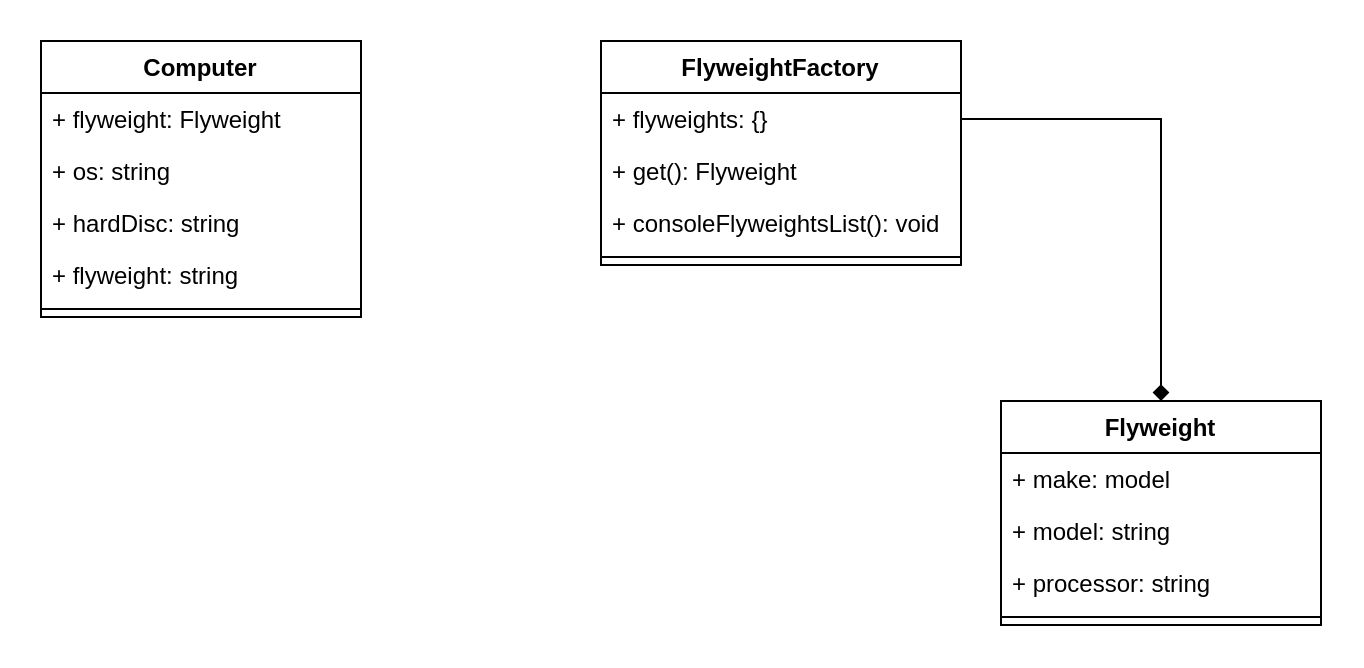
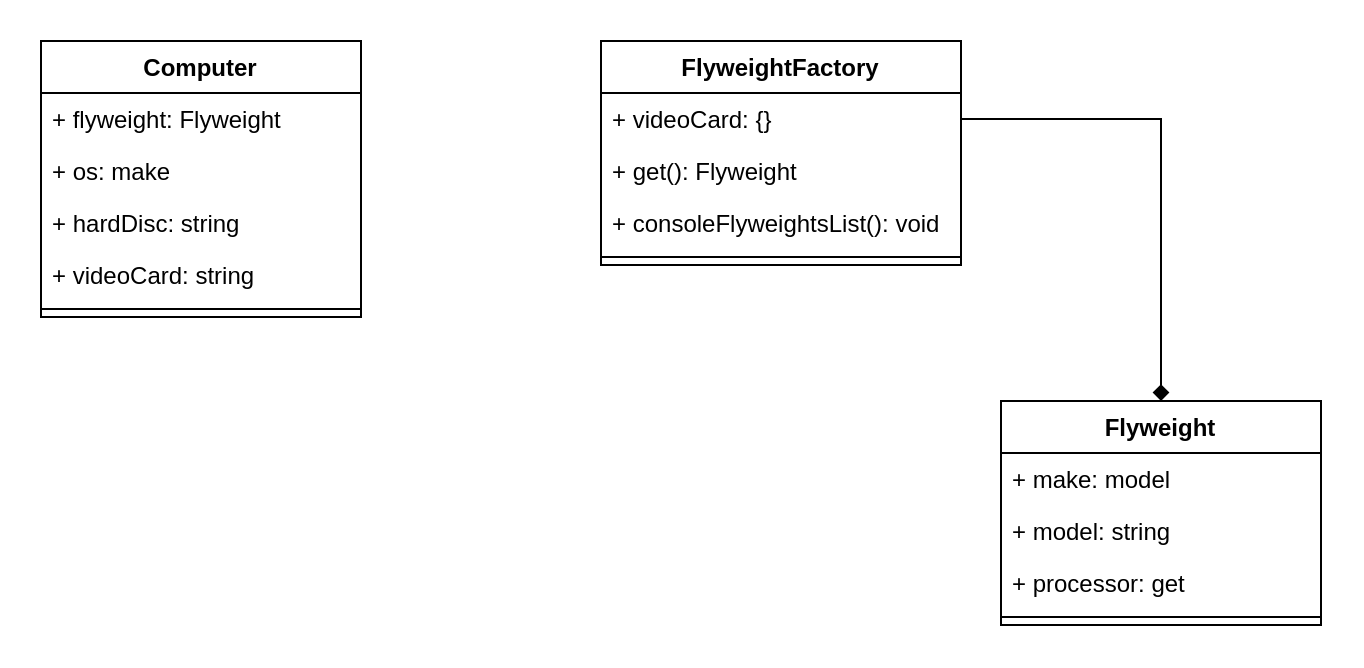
- <mxCell id="8" value="+ flyweights: {}" style="text;strokeColor=none;fillColor=none;align=left;verticalAlign=top;spacingLeft=4;spacingRight=4;overflow=hidden;rotatable=0;points=[[0,0.5],[1,0.5]];portConstraint=eastwest;" vertex="1" parent="7"><mxGeometry y="26" width="180" height="26" as="geometry" /></mxCell>
+ <mxCell id="8" value="+ videoCard: {}" style="text;strokeColor=none;fillColor=none;align=left;verticalAlign=top;spacingLeft=4;spacingRight=4;overflow=hidden;rotatable=0;points=[[0,0.5],[1,0.5]];portConstraint=eastwest;" vertex="1" parent="7"><mxGeometry y="26" width="180" height="26" as="geometry" /></mxCell>
- <mxCell id="14" value="+ os: string" style="text;strokeColor=none;fillColor=none;align=left;verticalAlign=top;spacingLeft=4;spacingRight=4;overflow=hidden;rotatable=0;points=[[0,0.5],[1,0.5]];portConstraint=eastwest;" vertex="1" parent="12"><mxGeometry y="52" width="160" height="26" as="geometry" /></mxCell>
+ <mxCell id="14" value="+ os: make" style="text;strokeColor=none;fillColor=none;align=left;verticalAlign=top;spacingLeft=4;spacingRight=4;overflow=hidden;rotatable=0;points=[[0,0.5],[1,0.5]];portConstraint=eastwest;" vertex="1" parent="12"><mxGeometry y="52" width="160" height="26" as="geometry" /></mxCell>
- <mxCell id="16" value="+ flyweight: string" style="text;strokeColor=none;fillColor=none;align=left;verticalAlign=top;spacingLeft=4;spacingRight=4;overflow=hidden;rotatable=0;points=[[0,0.5],[1,0.5]];portConstraint=eastwest;" vertex="1" parent="12"><mxGeometry y="104" width="160" height="26" as="geometry" /></mxCell>
+ <mxCell id="16" value="+ videoCard: string" style="text;strokeColor=none;fillColor=none;align=left;verticalAlign=top;spacingLeft=4;spacingRight=4;overflow=hidden;rotatable=0;points=[[0,0.5],[1,0.5]];portConstraint=eastwest;" vertex="1" parent="12"><mxGeometry y="104" width="160" height="26" as="geometry" /></mxCell>
- <mxCell id="5" value="+ processor: string" style="text;strokeColor=none;fillColor=none;align=left;verticalAlign=top;spacingLeft=4;spacingRight=4;overflow=hidden;rotatable=0;points=[[0,0.5],[1,0.5]];portConstraint=eastwest;" vertex="1" parent="2"><mxGeometry y="78" width="160" height="26" as="geometry" /></mxCell>
+ <mxCell id="5" value="+ processor: get" style="text;strokeColor=none;fillColor=none;align=left;verticalAlign=top;spacingLeft=4;spacingRight=4;overflow=hidden;rotatable=0;points=[[0,0.5],[1,0.5]];portConstraint=eastwest;" vertex="1" parent="2"><mxGeometry y="78" width="160" height="26" as="geometry" /></mxCell>
